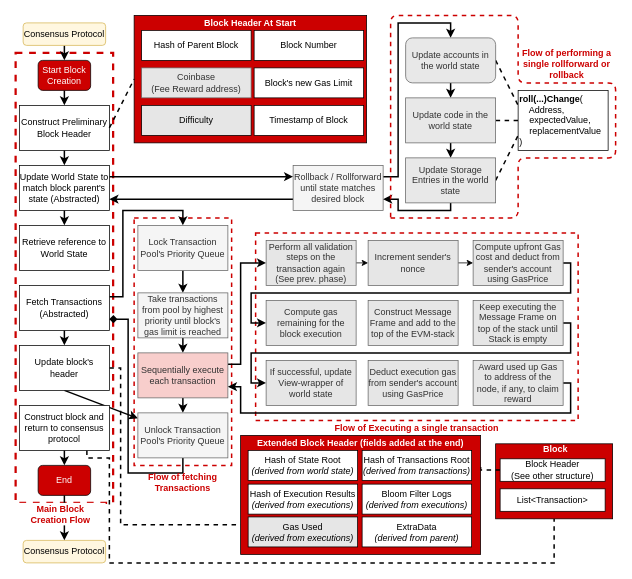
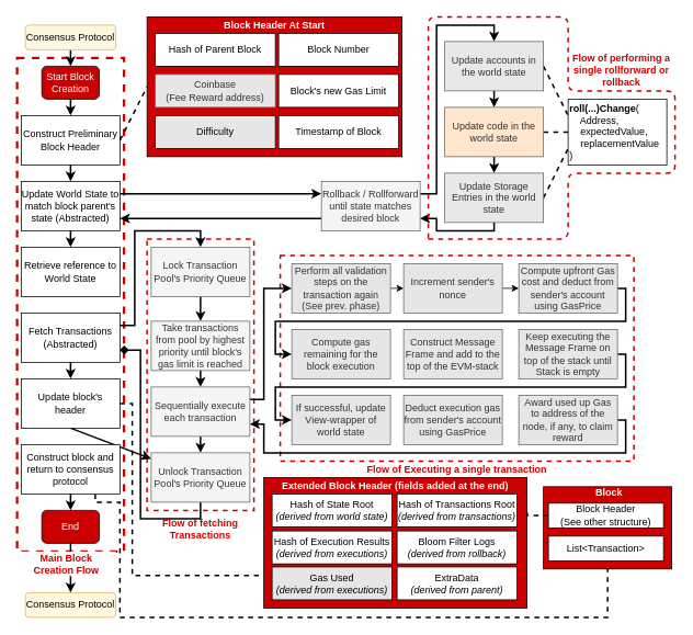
- <mxCell id="27" value="Update accounts in the world state" style="whiteSpace=wrap;html=1;strokeColor=#666666;fontColor=#333333;fillColor=#E8E8E8;rounded=1;" vertex="1" parent="1"><mxGeometry x="540" y="50" width="120" height="60" as="geometry" /></mxCell>
+ <mxCell id="27" value="Update accounts in the world state" style="rounded=0;whiteSpace=wrap;html=1;strokeColor=#666666;fontColor=#333333;fillColor=#E8E8E8;" vertex="1" parent="1"><mxGeometry x="540" y="50" width="120" height="60" as="geometry" /></mxCell>
- <mxCell id="30" value="Update code in the world state" style="rounded=0;whiteSpace=wrap;html=1;strokeColor=#666666;fontColor=#333333;fillColor=#E8E8E8;" vertex="1" parent="1"><mxGeometry x="540" y="130" width="120" height="60" as="geometry" /></mxCell>
+ <mxCell id="30" value="Update code in the world state" style="rounded=0;whiteSpace=wrap;html=1;strokeColor=#666666;fontColor=#333333;fillColor=#ffe6cc;" vertex="1" parent="1"><mxGeometry x="540" y="130" width="120" height="60" as="geometry" /></mxCell>
- <mxCell id="52" value="Sequentially execute each transaction" style="rounded=0;whiteSpace=wrap;html=1;align=center;fillColor=#f8cecc;strokeColor=#666666;fontColor=#333333;" vertex="1" parent="1"><mxGeometry x="183" y="470" width="120" height="60" as="geometry" /></mxCell>
+ <mxCell id="52" value="Sequentially execute each transaction" style="rounded=0;whiteSpace=wrap;html=1;align=center;fillColor=#f5f5f5;strokeColor=#666666;fontColor=#333333;" vertex="1" parent="1"><mxGeometry x="183" y="470" width="120" height="60" as="geometry" /></mxCell>
- <mxCell id="85" value="Bloom Filter Logs&lt;br&gt;&lt;i&gt;(derived from executions)&lt;/i&gt;" style="rounded=0;whiteSpace=wrap;html=1;" vertex="1" parent="1"><mxGeometry x="482" y="645" width="146" height="40" as="geometry" /></mxCell>
+ <mxCell id="85" value="Bloom Filter Logs&lt;br&gt;&lt;i&gt;(derived from rollback)&lt;/i&gt;" style="rounded=0;whiteSpace=wrap;html=1;" vertex="1" parent="1"><mxGeometry x="482" y="645" width="146" height="40" as="geometry" /></mxCell>
